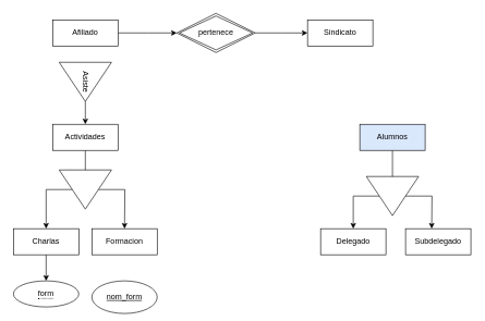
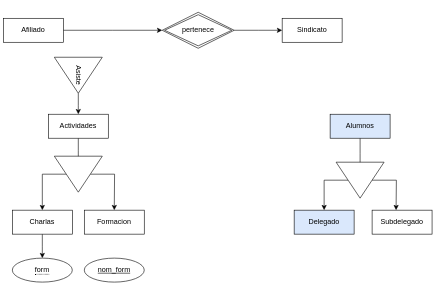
- <mxCell id="3" value="&lt;font style=&quot;vertical-align: inherit&quot;&gt;&lt;font style=&quot;vertical-align: inherit&quot;&gt;Afiliado&lt;/font&gt;&lt;/font&gt;" style="whiteSpace=wrap;html=1;align=center;" vertex="1" parent="1"><mxGeometry x="80" y="30" width="100" height="40" as="geometry" /></mxCell>
+ <mxCell id="3" value="&lt;font style=&quot;vertical-align: inherit&quot;&gt;&lt;font style=&quot;vertical-align: inherit&quot;&gt;Afiliado&lt;/font&gt;&lt;/font&gt;" style="whiteSpace=wrap;html=1;align=center;" vertex="1" parent="1"><mxGeometry x="5" y="30" width="100" height="40" as="geometry" /></mxCell>
- <mxCell id="22" value="Delegado" style="whiteSpace=wrap;html=1;align=center;" vertex="1" parent="1"><mxGeometry x="490" y="350" width="100" height="40" as="geometry" /></mxCell>
+ <mxCell id="22" value="Delegado" style="whiteSpace=wrap;html=1;align=center;fillColor=#dae8fc;" vertex="1" parent="1"><mxGeometry x="490" y="350" width="100" height="40" as="geometry" /></mxCell>
- <mxCell id="25" value="nom_form" style="ellipse;whiteSpace=wrap;html=1;align=center;fontStyle=4;" vertex="1" parent="1"><mxGeometry x="140" y="430" width="100" height="50" as="geometry" /></mxCell>
+ <mxCell id="25" value="nom_form" style="ellipse;whiteSpace=wrap;html=1;align=center;fontStyle=4;" vertex="1" parent="1"><mxGeometry x="140" y="430" width="100" height="40" as="geometry" /></mxCell>
